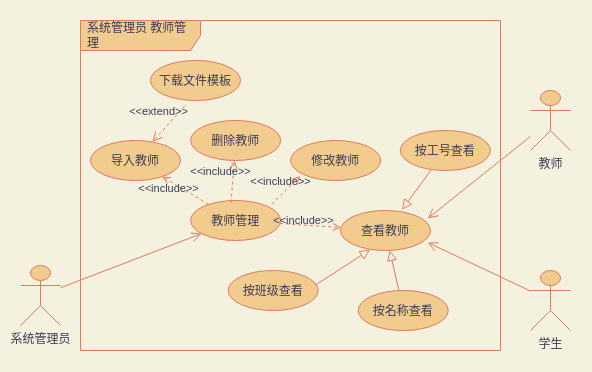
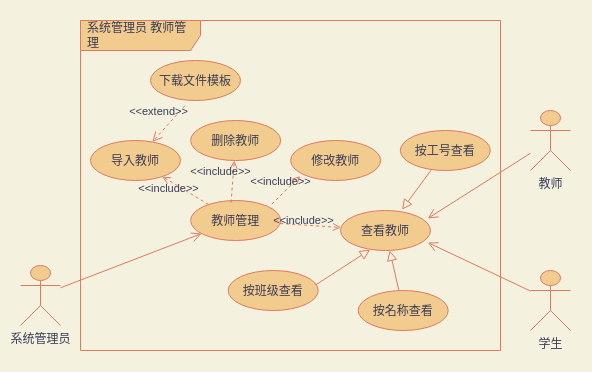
- <mxCell id="6" value="教师" style="shape=umlActor;verticalLabelPosition=bottom;verticalAlign=top;html=1;outlineConnect=0;fillColor=#F2CC8F;strokeColor=#E07A5F;fontColor=#393C56;" vertex="1" parent="1"><mxGeometry x="530" y="90" width="40" height="60" as="geometry" /></mxCell>
+ <mxCell id="6" value="教师" style="shape=umlActor;verticalLabelPosition=bottom;verticalAlign=top;html=1;outlineConnect=0;fillColor=#F2CC8F;strokeColor=#E07A5F;fontColor=#393C56;" vertex="1" parent="1"><mxGeometry x="530" y="110" width="40" height="60" as="geometry" /></mxCell>
